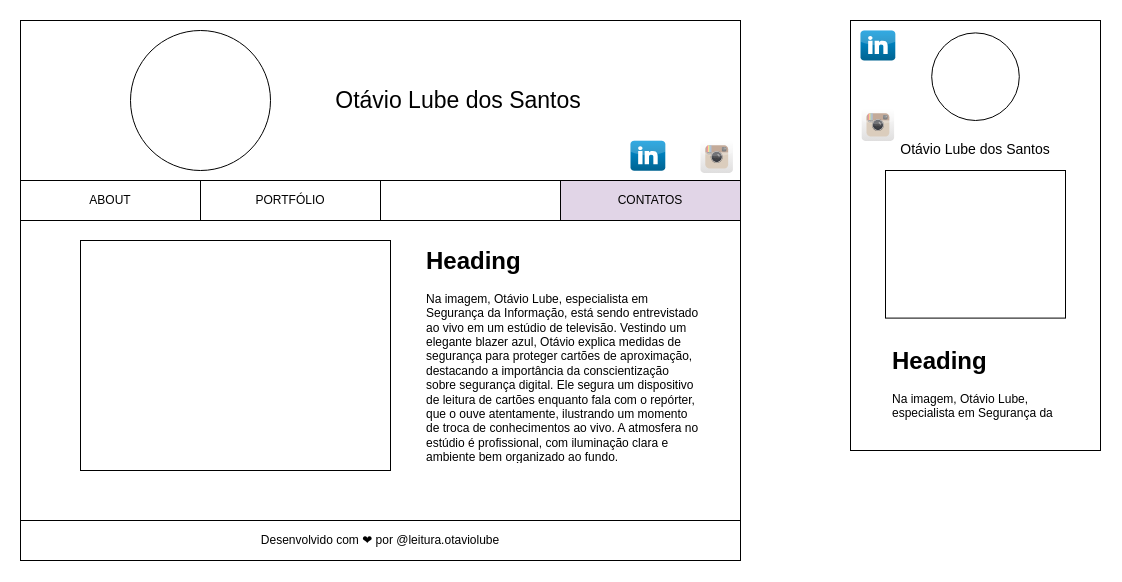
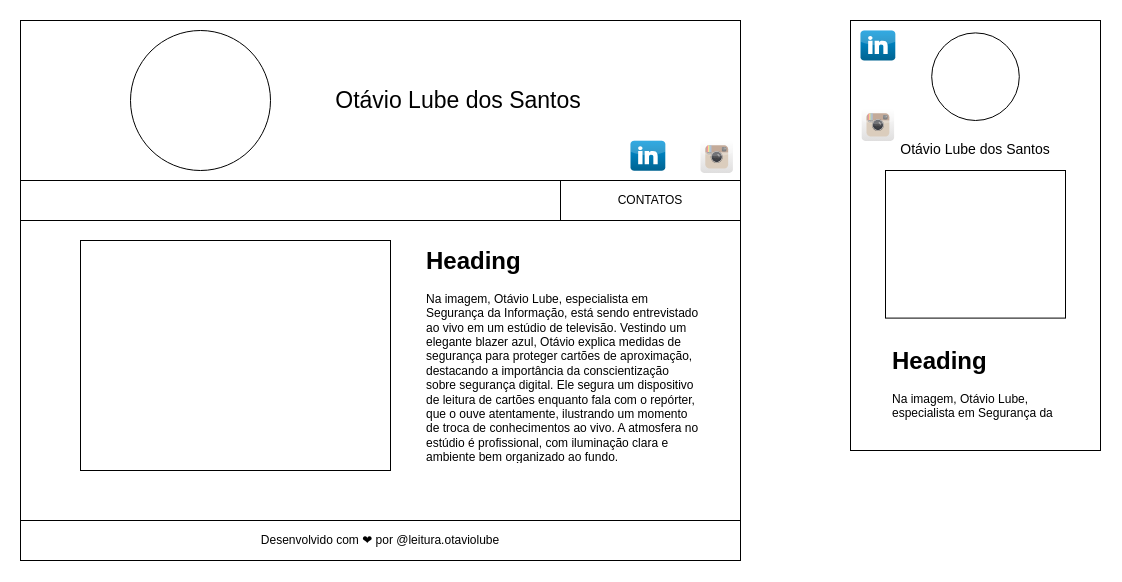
- <mxCell id="10" value="ABOUT" style="rounded=0;whiteSpace=wrap;html=1;" vertex="1" parent="1"><mxGeometry x="20" y="180" width="180" height="40" as="geometry" /></mxCell>
- <mxCell id="11" value="PORTFÓLIO" style="rounded=0;whiteSpace=wrap;html=1;" vertex="1" parent="1"><mxGeometry x="200" y="180" width="180" height="40" as="geometry" /></mxCell>
- <mxCell id="12" value="CONTATOS" style="rounded=0;whiteSpace=wrap;html=1;fillColor=#e1d5e7;" vertex="1" parent="1"><mxGeometry x="560" y="180" width="180" height="40" as="geometry" /></mxCell>
+ <mxCell id="12" value="CONTATOS" style="rounded=0;whiteSpace=wrap;html=1;" vertex="1" parent="1"><mxGeometry x="560" y="180" width="180" height="40" as="geometry" /></mxCell>
